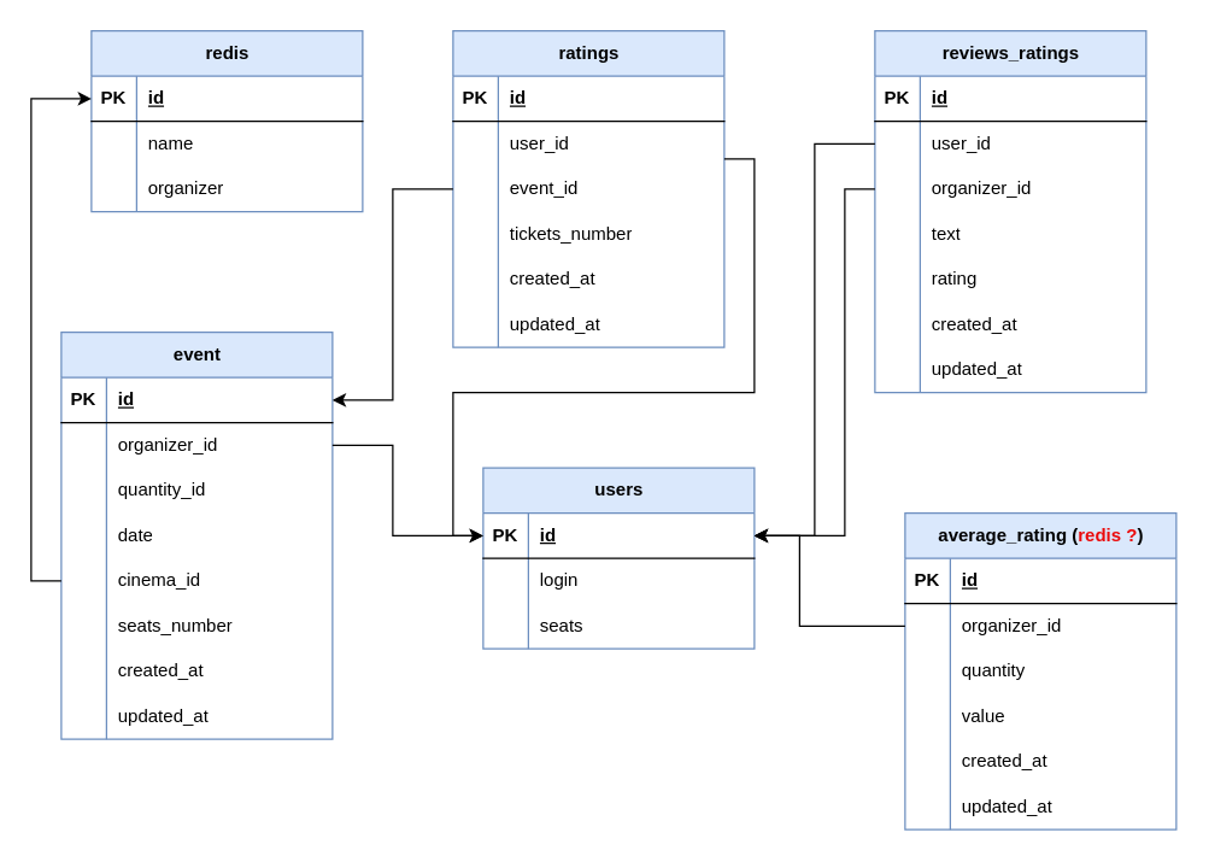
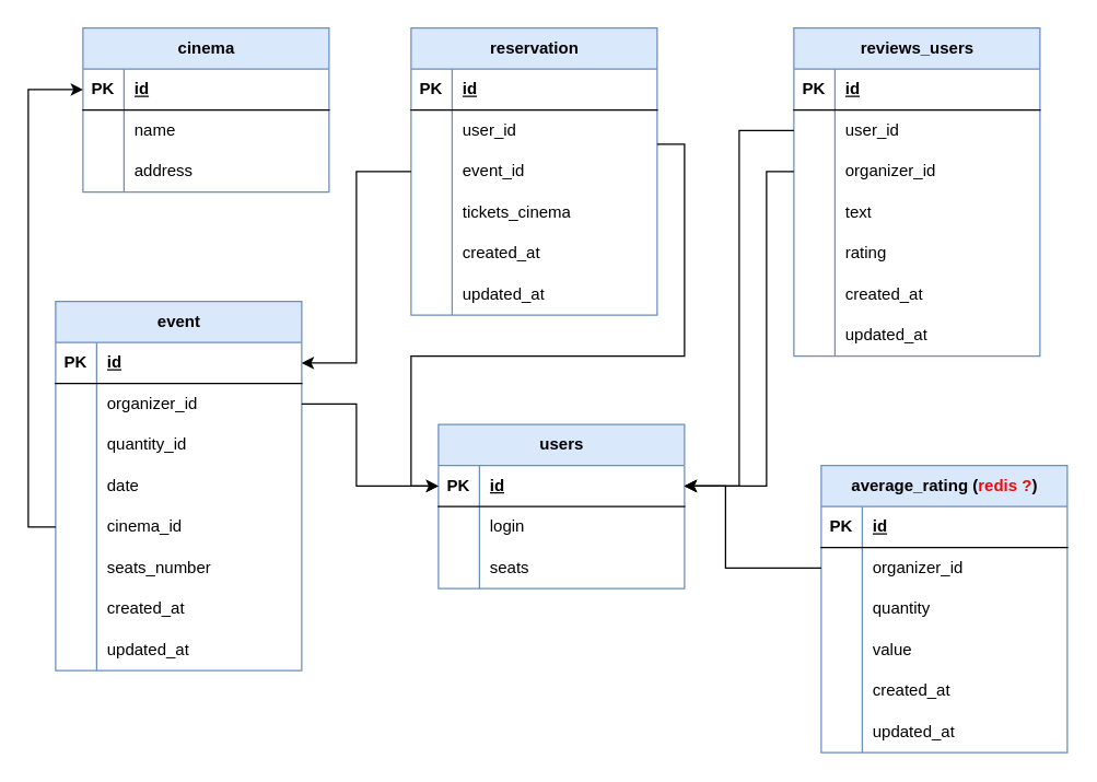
- <mxCell id="27" value="redis" style="shape=table;startSize=30;container=1;collapsible=1;childLayout=tableLayout;fixedRows=1;rowLines=0;fontStyle=1;align=center;resizeLast=1;html=1;fillColor=#dae8fc;strokeColor=#6c8ebf;" vertex="1" parent="1"><mxGeometry x="60" y="20" width="180" height="120" as="geometry" /></mxCell>
+ <mxCell id="27" value="cinema" style="shape=table;startSize=30;container=1;collapsible=1;childLayout=tableLayout;fixedRows=1;rowLines=0;fontStyle=1;align=center;resizeLast=1;html=1;fillColor=#dae8fc;strokeColor=#6c8ebf;" vertex="1" parent="1"><mxGeometry x="60" y="20" width="180" height="120" as="geometry" /></mxCell>
- <mxCell id="37" value="ratings" style="shape=table;startSize=30;container=1;collapsible=1;childLayout=tableLayout;fixedRows=1;rowLines=0;fontStyle=1;align=center;resizeLast=1;html=1;fillColor=#dae8fc;strokeColor=#6c8ebf;" vertex="1" parent="1"><mxGeometry x="300" y="20" width="180" height="210" as="geometry" /></mxCell>
+ <mxCell id="37" value="reservation" style="shape=table;startSize=30;container=1;collapsible=1;childLayout=tableLayout;fixedRows=1;rowLines=0;fontStyle=1;align=center;resizeLast=1;html=1;fillColor=#dae8fc;strokeColor=#6c8ebf;" vertex="1" parent="1"><mxGeometry x="300" y="20" width="180" height="210" as="geometry" /></mxCell>
- <mxCell id="56" value="reviews_ratings" style="shape=table;startSize=30;container=1;collapsible=1;childLayout=tableLayout;fixedRows=1;rowLines=0;fontStyle=1;align=center;resizeLast=1;html=1;fillColor=#dae8fc;strokeColor=#6c8ebf;" vertex="1" parent="1"><mxGeometry x="580" y="20" width="180" height="240" as="geometry" /></mxCell>
+ <mxCell id="56" value="reviews_users" style="shape=table;startSize=30;container=1;collapsible=1;childLayout=tableLayout;fixedRows=1;rowLines=0;fontStyle=1;align=center;resizeLast=1;html=1;fillColor=#dae8fc;strokeColor=#6c8ebf;" vertex="1" parent="1"><mxGeometry x="580" y="20" width="180" height="240" as="geometry" /></mxCell>
- <mxCell id="36" value="organizer" style="shape=partialRectangle;connectable=0;fillColor=none;top=0;left=0;bottom=0;right=0;align=left;spacingLeft=6;overflow=hidden;whiteSpace=wrap;html=1;" vertex="1" parent="34"><mxGeometry x="30" width="150" height="30" as="geometry"><mxRectangle width="150" height="30" as="alternateBounds" /></mxGeometry></mxCell>
+ <mxCell id="36" value="address" style="shape=partialRectangle;connectable=0;fillColor=none;top=0;left=0;bottom=0;right=0;align=left;spacingLeft=6;overflow=hidden;whiteSpace=wrap;html=1;" vertex="1" parent="34"><mxGeometry x="30" width="150" height="30" as="geometry"><mxRectangle width="150" height="30" as="alternateBounds" /></mxGeometry></mxCell>
- <mxCell id="49" value="tickets_number" style="shape=partialRectangle;connectable=0;fillColor=none;top=0;left=0;bottom=0;right=0;align=left;spacingLeft=6;overflow=hidden;whiteSpace=wrap;html=1;" vertex="1" parent="47"><mxGeometry x="30" width="150" height="30" as="geometry"><mxRectangle width="150" height="30" as="alternateBounds" /></mxGeometry></mxCell>
+ <mxCell id="49" value="tickets_cinema" style="shape=partialRectangle;connectable=0;fillColor=none;top=0;left=0;bottom=0;right=0;align=left;spacingLeft=6;overflow=hidden;whiteSpace=wrap;html=1;" vertex="1" parent="47"><mxGeometry x="30" width="150" height="30" as="geometry"><mxRectangle width="150" height="30" as="alternateBounds" /></mxGeometry></mxCell>
